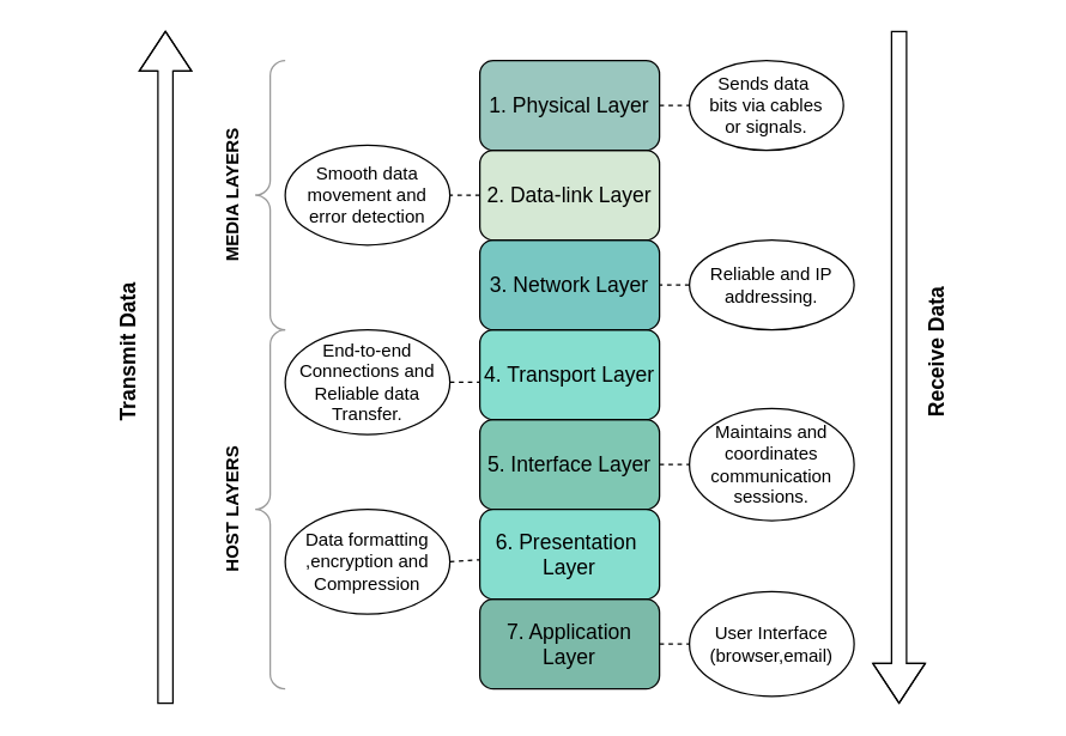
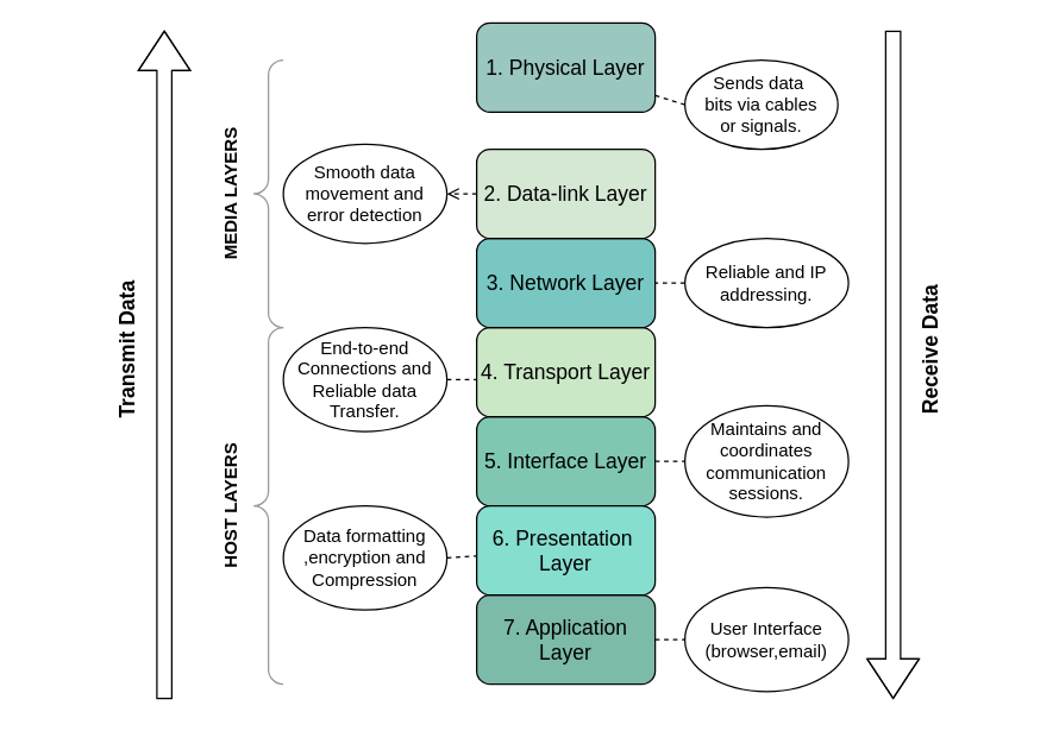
- <mxCell id="15" value="&lt;font style=&quot;font-size: 14px;&quot;&gt;1. Physical Layer&lt;/font&gt;" style="rounded=1;whiteSpace=wrap;html=1;fillColor=#9AC7BF;" parent="1" vertex="1"><mxGeometry x="320" y="40" width="120" height="60" as="geometry" /></mxCell>
+ <mxCell id="15" value="&lt;font style=&quot;font-size: 14px;&quot;&gt;1. Physical Layer&lt;/font&gt;" style="rounded=1;whiteSpace=wrap;html=1;fillColor=#9AC7BF;" parent="1" vertex="1"><mxGeometry x="320" y="15" width="120" height="60" as="geometry" /></mxCell>
- <mxCell id="17" value="" style="endArrow=none;dashed=1;html=1;rounded=0;entryX=1;entryY=0.5;entryDx=0;entryDy=0;exitX=0;exitY=0.5;exitDx=0;exitDy=0;" parent="1" source="13" target="3" edge="1"><mxGeometry width="50" height="50" relative="1" as="geometry"><mxPoint x="320" y="300" as="sourcePoint" /><mxPoint x="370" y="250" as="targetPoint" /></mxGeometry></mxCell>
+ <mxCell id="17" value="" style="endArrow=open;dashed=1;html=1;rounded=0;entryX=1;entryY=0.5;entryDx=0;entryDy=0;exitX=0;exitY=0.5;exitDx=0;exitDy=0;" parent="1" source="13" target="3" edge="1"><mxGeometry width="50" height="50" relative="1" as="geometry"><mxPoint x="320" y="300" as="sourcePoint" /><mxPoint x="370" y="250" as="targetPoint" /></mxGeometry></mxCell>
- <mxCell id="11" value="&lt;font style=&quot;font-size: 14px;&quot;&gt;4. Transport Layer&lt;/font&gt;" style="rounded=1;whiteSpace=wrap;html=1;fillColor=#86decf;" parent="1" vertex="1"><mxGeometry x="320" y="220" width="120" height="60" as="geometry" /></mxCell>
+ <mxCell id="11" value="&lt;font style=&quot;font-size: 14px;&quot;&gt;4. Transport Layer&lt;/font&gt;" style="rounded=1;whiteSpace=wrap;html=1;fillColor=#CAE8C6;" parent="1" vertex="1"><mxGeometry x="320" y="220" width="120" height="60" as="geometry" /></mxCell>
